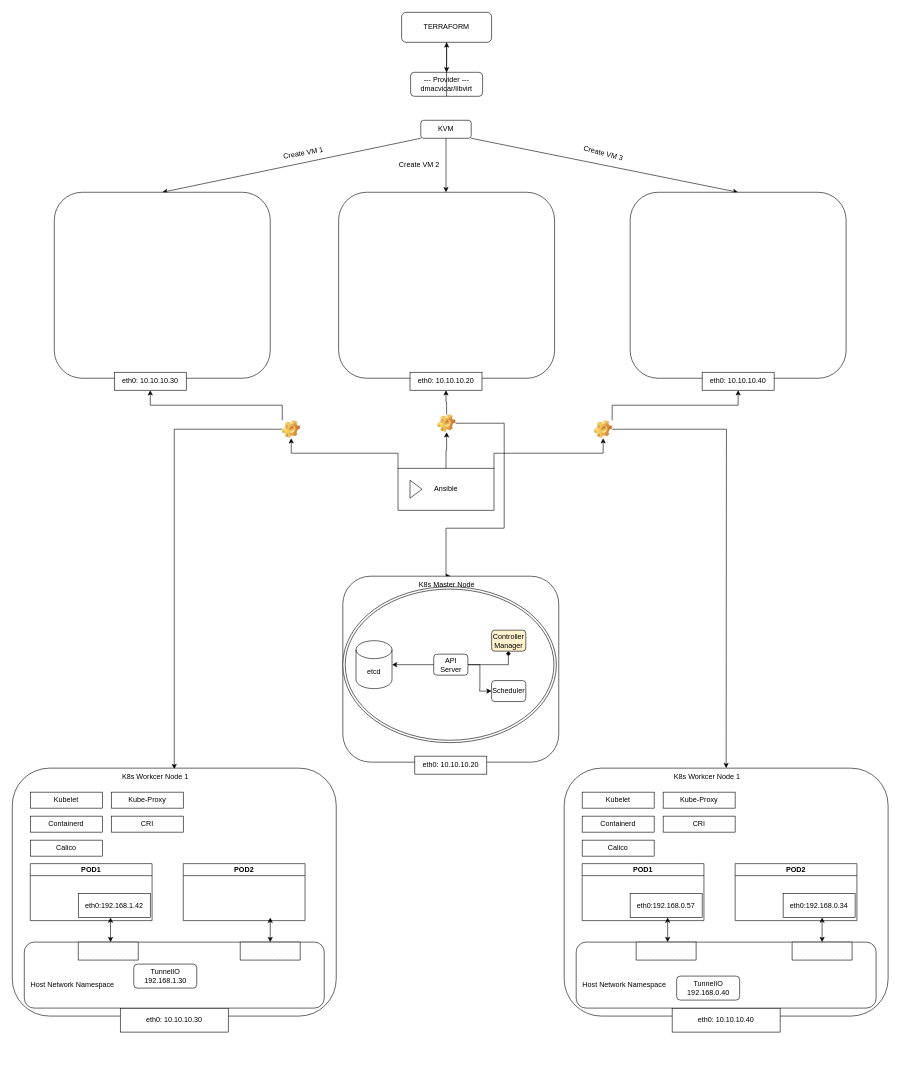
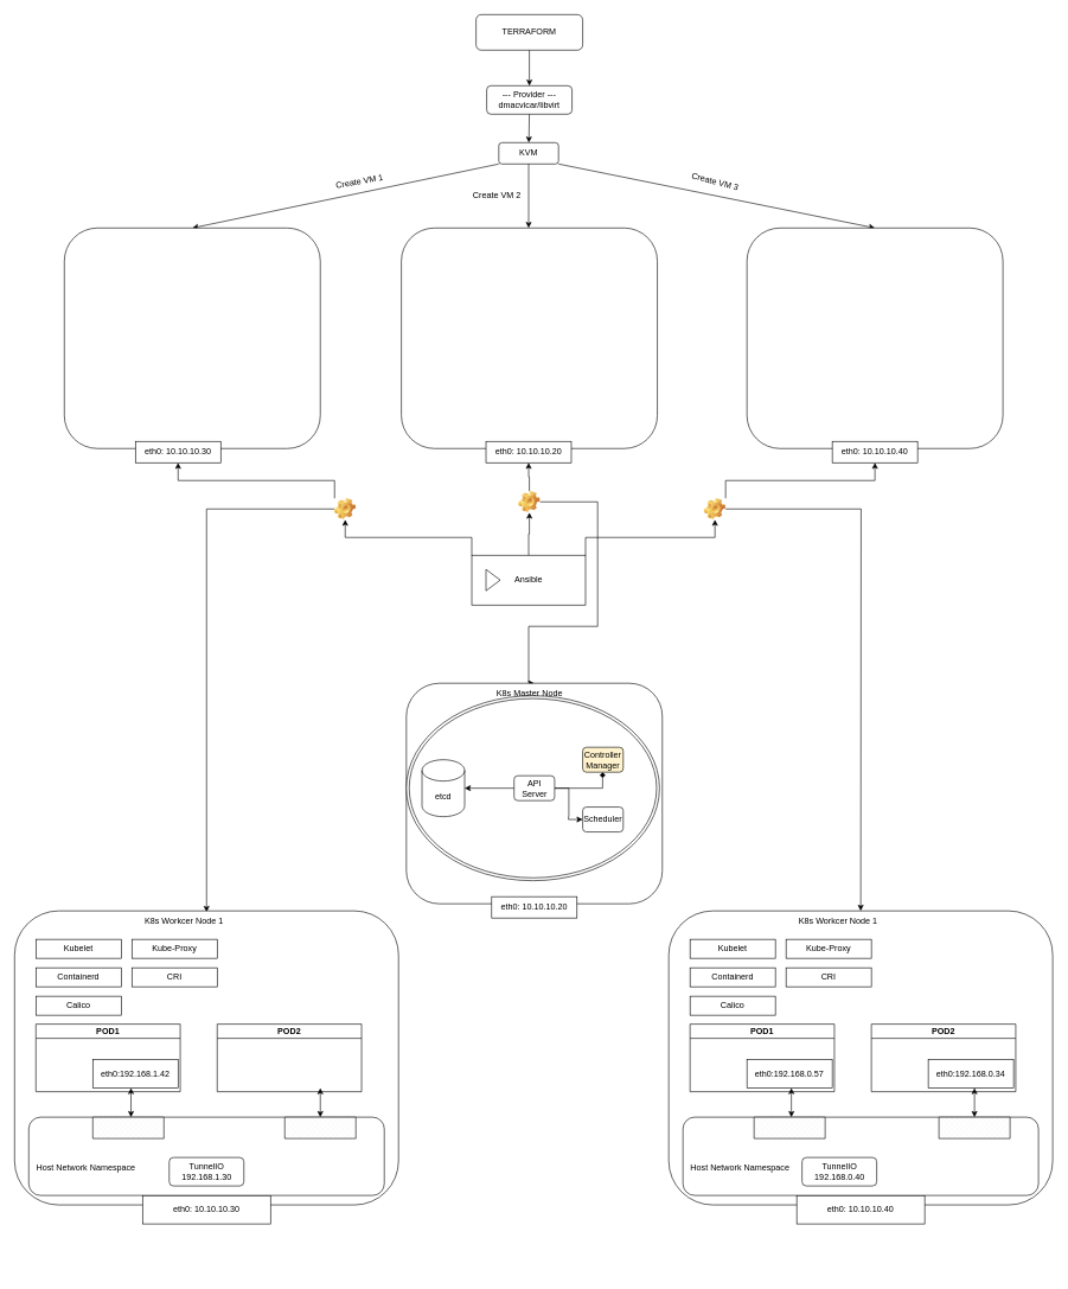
- <mxCell id="5" value="" style="endArrow=classic;html=1;rounded=0;exitX=0.5;exitY=1;exitDx=0;exitDy=0;labelBackgroundColor=none;fontColor=default;" edge="1" parent="1" source="4" target="2"><mxGeometry width="50" height="50" relative="1" as="geometry"><mxPoint x="810" y="150" as="sourcePoint" /><mxPoint x="744" y="200" as="targetPoint" /></mxGeometry></mxCell>
+ <mxCell id="5" value="" style="endArrow=classic;html=1;rounded=0;exitX=0.5;exitY=1;exitDx=0;exitDy=0;labelBackgroundColor=none;fontColor=default;" edge="1" parent="1" source="4" target="6"><mxGeometry width="50" height="50" relative="1" as="geometry"><mxPoint x="810" y="150" as="sourcePoint" /><mxPoint x="744" y="200" as="targetPoint" /></mxGeometry></mxCell>
- <mxCell id="37" value="&lt;div&gt;TunnelIO&lt;/div&gt;&lt;div&gt;192.168.1.30&lt;br&gt;&lt;/div&gt;" style="rounded=1;whiteSpace=wrap;html=1;" vertex="1" parent="27"><mxGeometry x="202.5" y="326.667" width="105" height="40" as="geometry" /></mxCell>
+ <mxCell id="37" value="&lt;div&gt;TunnelIO&lt;/div&gt;&lt;div&gt;192.168.1.30&lt;br&gt;&lt;/div&gt;" style="rounded=1;whiteSpace=wrap;html=1;" vertex="1" parent="27"><mxGeometry x="217.5" y="346.667" width="105" height="40" as="geometry" /></mxCell>
